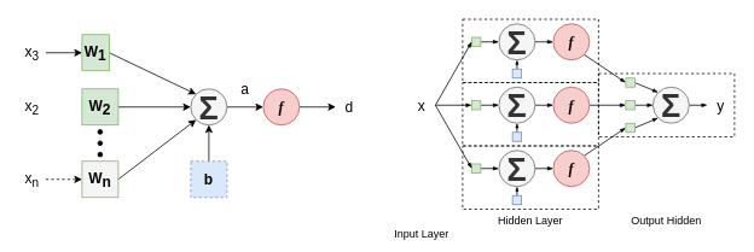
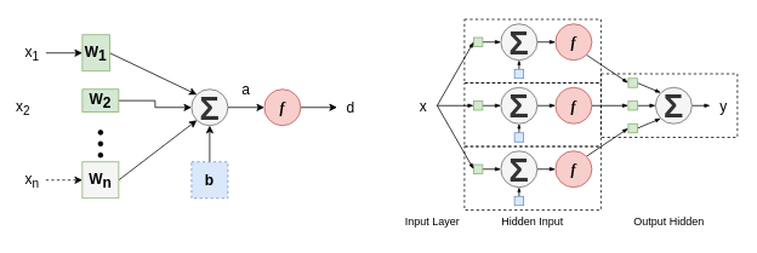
- <mxCell id="18" value="x&lt;sub&gt;3&lt;/sub&gt;" style="text;html=1;align=center;verticalAlign=middle;whiteSpace=wrap;rounded=0;fontSize=16;" vertex="1" parent="1"><mxGeometry x="20" y="42.5" width="30" height="30" as="geometry" /></mxCell>
+ <mxCell id="18" value="x&lt;sub&gt;1&lt;/sub&gt;" style="text;html=1;align=center;verticalAlign=middle;whiteSpace=wrap;rounded=0;fontSize=16;" vertex="1" parent="1"><mxGeometry x="20" y="42.5" width="30" height="30" as="geometry" /></mxCell>
- <mxCell id="19" value="x&lt;sub&gt;2&lt;/sub&gt;" style="text;html=1;align=center;verticalAlign=middle;whiteSpace=wrap;rounded=0;fontSize=16;" vertex="1" parent="1"><mxGeometry x="20" y="102.5" width="30" height="30" as="geometry" /></mxCell>
+ <mxCell id="19" value="x&lt;sub&gt;2&lt;/sub&gt;" style="text;html=1;align=center;verticalAlign=middle;whiteSpace=wrap;rounded=0;fontSize=16;" vertex="1" parent="1"><mxGeometry x="10" y="102.5" width="30" height="30" as="geometry" /></mxCell>
- <mxCell id="9" value="W&lt;sub style=&quot;font-size: 16px;&quot;&gt;2&lt;/sub&gt;" style="rounded=0;whiteSpace=wrap;html=1;fontStyle=1;fontSize=16;fillColor=#d5e8d4;strokeColor=#82b366;" vertex="1" parent="1"><mxGeometry x="90" y="97.5" width="40" height="40" as="geometry" /></mxCell>
+ <mxCell id="9" value="W&lt;sub style=&quot;font-size: 16px;&quot;&gt;2&lt;/sub&gt;" style="rounded=0;whiteSpace=wrap;html=1;fontStyle=1;fontSize=16;fillColor=#d5e8d4;strokeColor=#82b366;" vertex="1" parent="1"><mxGeometry x="90" y="97.5" width="40" height="25" as="geometry" /></mxCell>
- <mxCell id="65" value="Hidden Layer" style="text;html=1;align=center;verticalAlign=middle;whiteSpace=wrap;rounded=0;" vertex="1" parent="1"><mxGeometry x="510" y="230.5" width="150" height="25" as="geometry" /></mxCell>
+ <mxCell id="65" value="Hidden Input" style="text;html=1;align=center;verticalAlign=middle;whiteSpace=wrap;rounded=0;" vertex="1" parent="1"><mxGeometry x="510" y="230.5" width="150" height="25" as="geometry" /></mxCell>
- <mxCell id="64" value="Input Layer" style="text;html=1;align=center;verticalAlign=middle;whiteSpace=wrap;rounded=0;" vertex="1" parent="1"><mxGeometry x="430" y="245.5" width="70" height="25" as="geometry" /></mxCell>
+ <mxCell id="64" value="Input Layer" style="text;html=1;align=center;verticalAlign=middle;whiteSpace=wrap;rounded=0;" vertex="1" parent="1"><mxGeometry x="440" y="230.5" width="70" height="25" as="geometry" /></mxCell>
